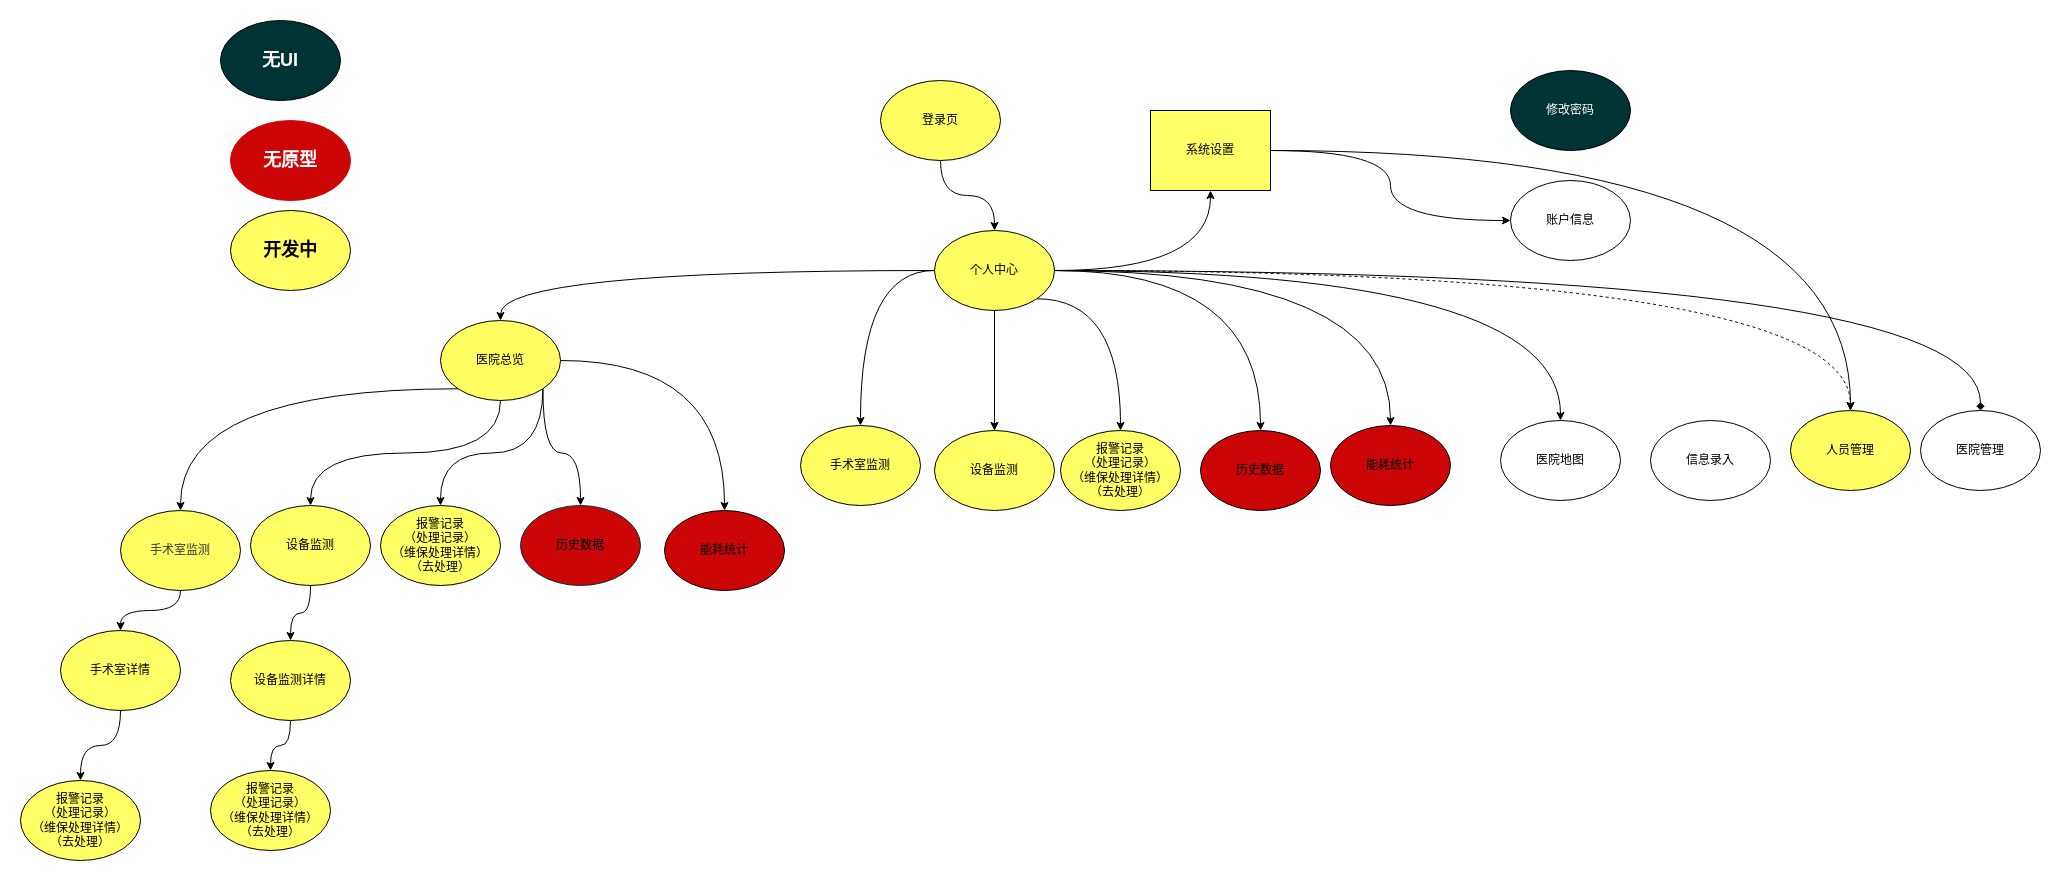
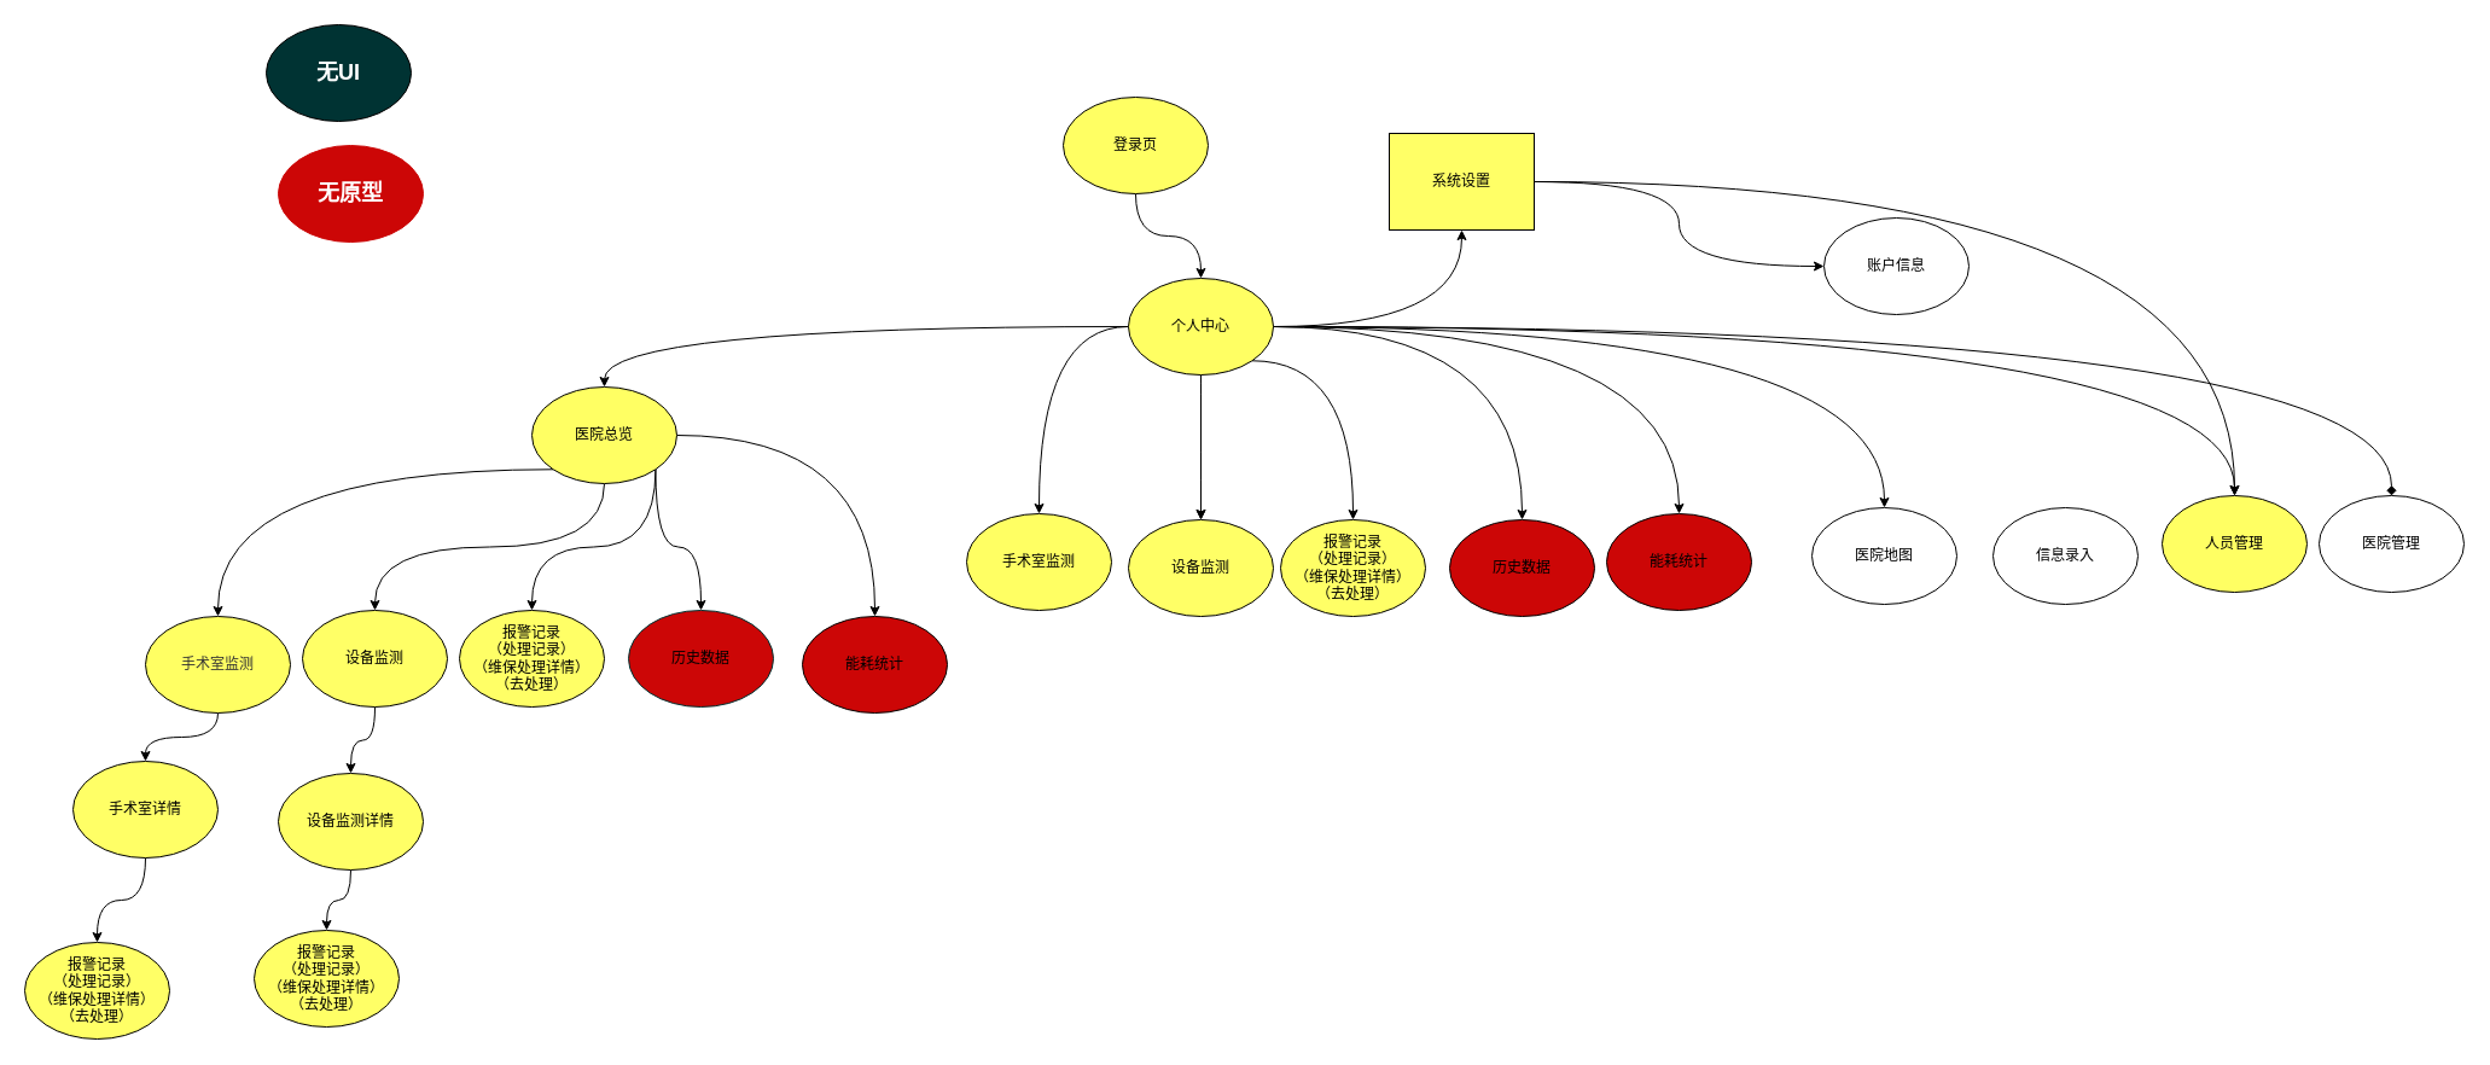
- <mxCell id="48" value="修改密码" style="ellipse;whiteSpace=wrap;html=1;fillColor=#003333;fontColor=#FFFFFF;" parent="1" vertex="1"><mxGeometry x="1510" y="70" width="120" height="80" as="geometry" /></mxCell>
- <mxCell id="49" value="开发中" style="ellipse;whiteSpace=wrap;html=1;fillColor=#FFFF63;fontSize=18;fontStyle=1" parent="1" vertex="1"><mxGeometry x="230" y="210" width="120" height="80" as="geometry" /></mxCell>
- <mxCell id="13" value="" style="edgeStyle=orthogonalEdgeStyle;curved=1;rounded=0;orthogonalLoop=1;jettySize=auto;html=1;dashed=1;" parent="1" source="15" target="40" edge="1"><mxGeometry relative="1" as="geometry" /></mxCell>
+ <mxCell id="13" value="" style="edgeStyle=orthogonalEdgeStyle;curved=1;rounded=0;orthogonalLoop=1;jettySize=auto;html=1;" parent="1" source="15" target="40" edge="1"><mxGeometry relative="1" as="geometry" /></mxCell>
